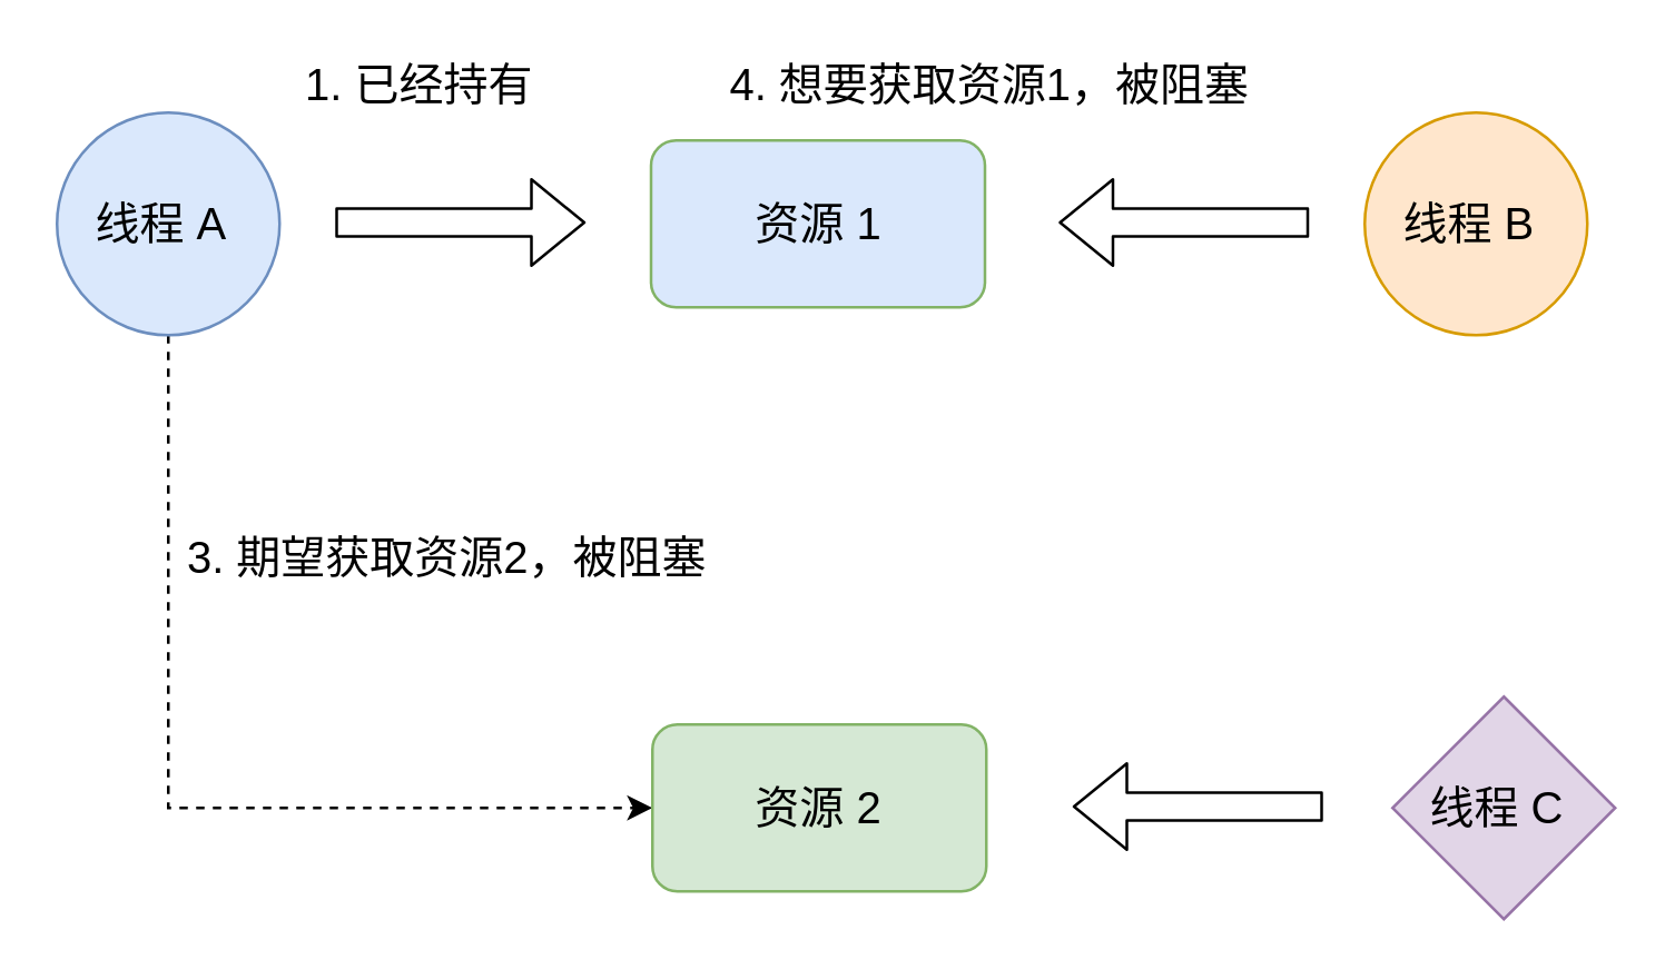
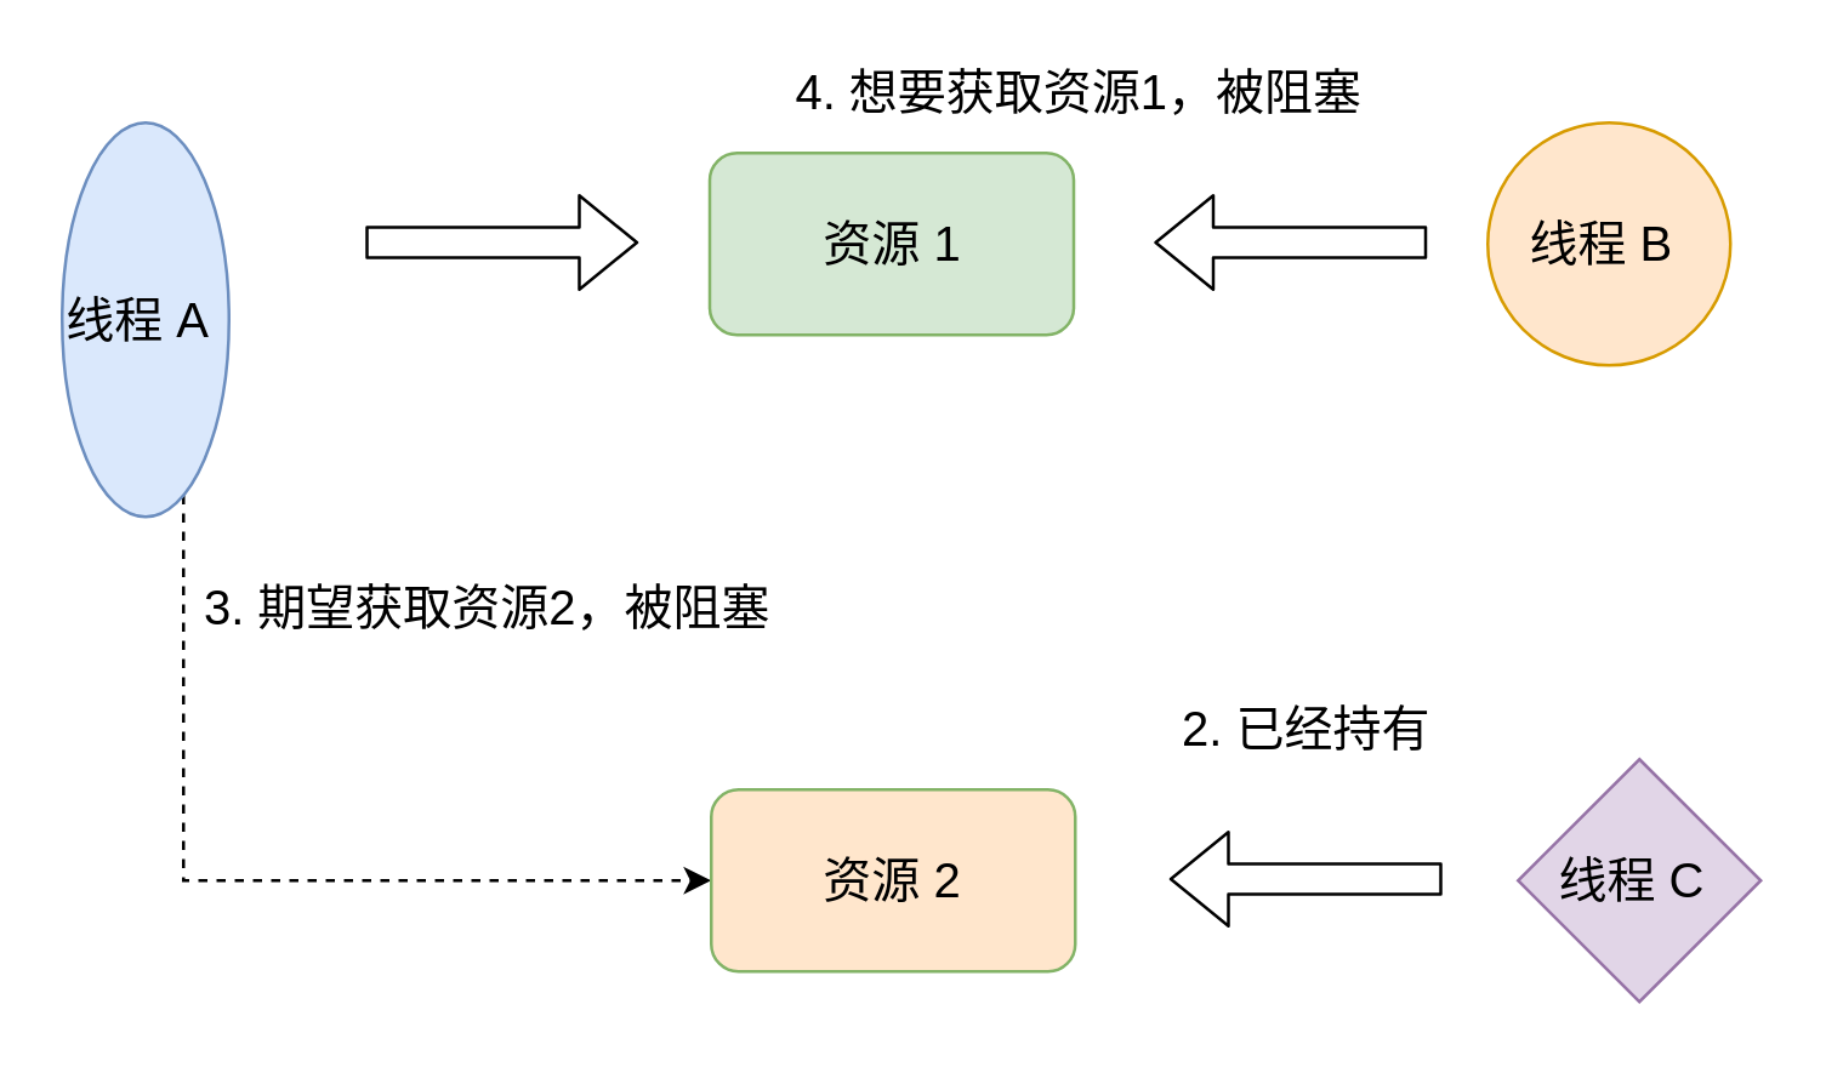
- <mxCell id="8" value="1. 已经持有" style="text;html=1;align=center;verticalAlign=middle;resizable=0;points=[];autosize=1;fontSize=16;" vertex="1" parent="1"><mxGeometry x="100" y="20" width="100" height="20" as="geometry" /></mxCell>
- <mxCell id="3" value="线程 A&amp;nbsp;" style="ellipse;whiteSpace=wrap;html=1;aspect=fixed;fillColor=#dae8fc;strokeColor=#6c8ebf;fontSize=16;" vertex="1" parent="1"><mxGeometry x="20" y="40" width="80" height="80" as="geometry" /></mxCell>
+ <mxCell id="3" value="线程 A&amp;nbsp;" style="ellipse;whiteSpace=wrap;html=1;aspect=fixed;fillColor=#dae8fc;strokeColor=#6c8ebf;fontSize=16;" vertex="1" parent="1"><mxGeometry x="20" y="40" width="55" height="130" as="geometry" /></mxCell>
- <mxCell id="4" value="资源 1" style="rounded=1;whiteSpace=wrap;html=1;fontSize=16;fillColor=#dae8fc;strokeColor=#82b366;" vertex="1" parent="1"><mxGeometry x="233.5" y="50" width="120" height="60" as="geometry" /></mxCell>
+ <mxCell id="4" value="资源 1" style="rounded=1;whiteSpace=wrap;html=1;fontSize=16;fillColor=#d5e8d4;strokeColor=#82b366;" vertex="1" parent="1"><mxGeometry x="233.5" y="50" width="120" height="60" as="geometry" /></mxCell>
+ <mxCell id="11" value="2. 已经持有" style="text;html=1;align=center;verticalAlign=middle;resizable=0;points=[];autosize=1;fontSize=16;" vertex="1" parent="1"><mxGeometry x="380" y="230" width="100" height="20" as="geometry" /></mxCell>
- <mxCell id="12" value="资源 2" style="rounded=1;whiteSpace=wrap;html=1;fontSize=16;fillColor=#d5e8d4;strokeColor=#82b366;" vertex="1" parent="1"><mxGeometry x="234" y="260" width="120" height="60" as="geometry" /></mxCell>
+ <mxCell id="12" value="资源 2" style="rounded=1;whiteSpace=wrap;html=1;fontSize=16;fillColor=#ffe6cc;strokeColor=#82b366;" vertex="1" parent="1"><mxGeometry x="234" y="260" width="120" height="60" as="geometry" /></mxCell>
